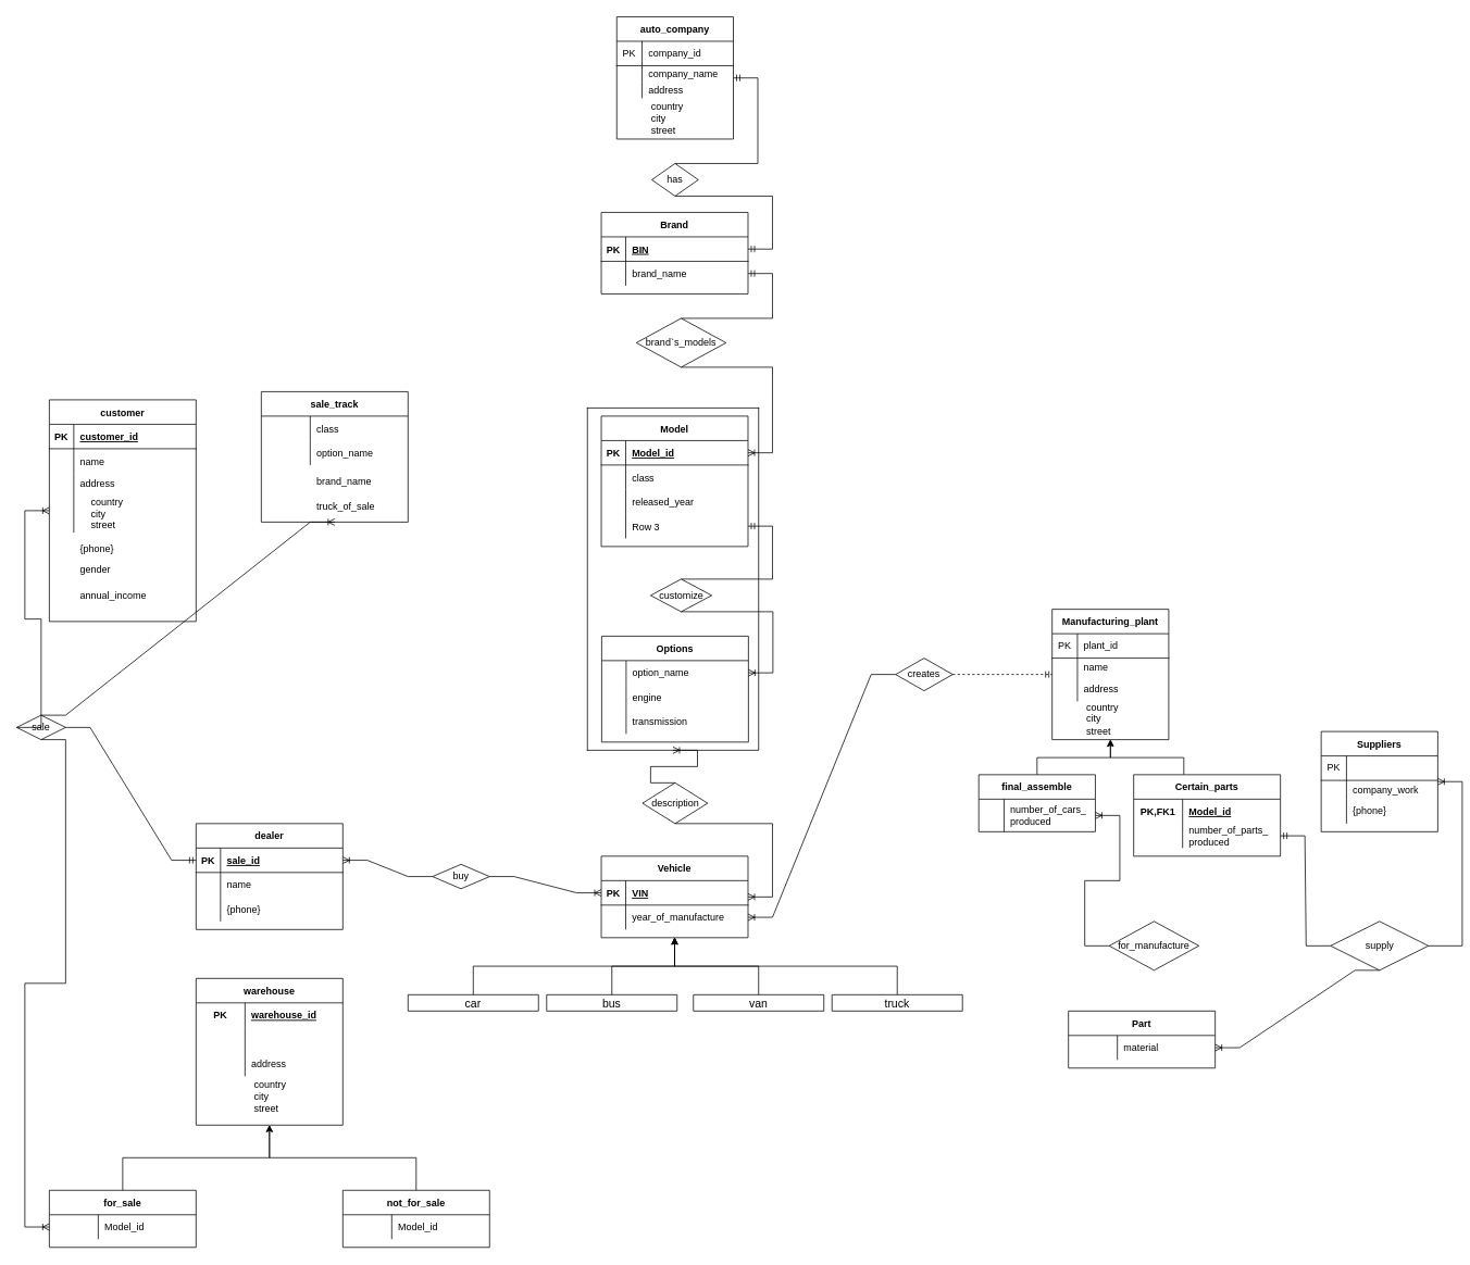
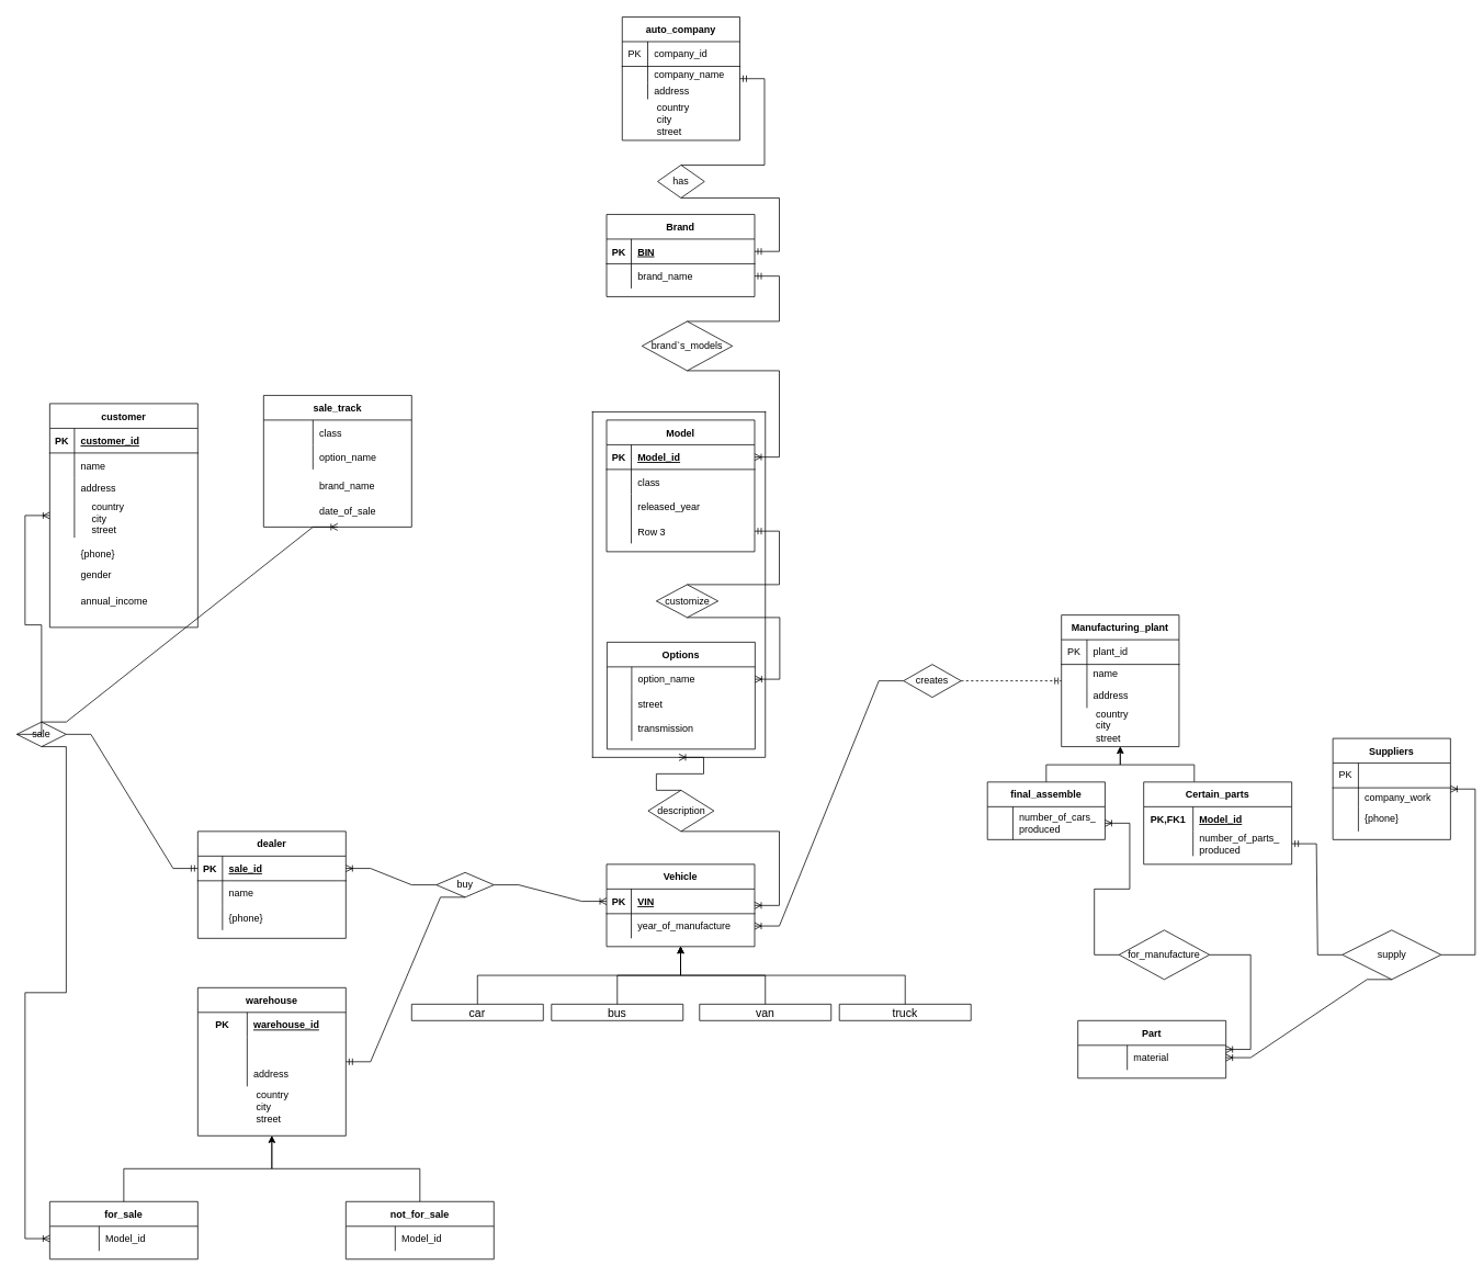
- <mxCell id="165" value="truck_of_sale" style="shape=partialRectangle;connectable=0;fillColor=none;top=0;left=0;bottom=0;right=0;align=left;spacingLeft=6;overflow=hidden;fontColor=#000000;" vertex="1" parent="1"><mxGeometry x="380" y="605" width="120" height="30" as="geometry"><mxRectangle width="120" height="30" as="alternateBounds" /></mxGeometry></mxCell>
+ <mxCell id="165" value="date_of_sale" style="shape=partialRectangle;connectable=0;fillColor=none;top=0;left=0;bottom=0;right=0;align=left;spacingLeft=6;overflow=hidden;fontColor=#000000;" vertex="1" parent="1"><mxGeometry x="380" y="605" width="120" height="30" as="geometry"><mxRectangle width="120" height="30" as="alternateBounds" /></mxGeometry></mxCell>
- <mxCell id="45" value="engine" style="shape=partialRectangle;connectable=0;fillColor=none;top=0;left=0;bottom=0;right=0;align=left;spacingLeft=6;overflow=hidden;" vertex="1" parent="43"><mxGeometry x="30" width="150" height="30" as="geometry"><mxRectangle width="150" height="30" as="alternateBounds" /></mxGeometry></mxCell>
+ <mxCell id="45" value="street" style="shape=partialRectangle;connectable=0;fillColor=none;top=0;left=0;bottom=0;right=0;align=left;spacingLeft=6;overflow=hidden;" vertex="1" parent="43"><mxGeometry x="30" width="150" height="30" as="geometry"><mxRectangle width="150" height="30" as="alternateBounds" /></mxGeometry></mxCell>
+ <mxCell id="142" value="" style="edgeStyle=entityRelationEdgeStyle;fontSize=12;html=1;endArrow=ERmandOne;rounded=0;fontColor=#000000;exitX=0.5;exitY=1;exitDx=0;exitDy=0;" edge="1" parent="1" source="128" target="132"><mxGeometry width="100" height="100" relative="1" as="geometry"><mxPoint x="270" y="1270" as="sourcePoint" /><mxPoint x="370" y="1170" as="targetPoint" /></mxGeometry></mxCell>
+ <mxCell id="103" value="" style="edgeStyle=entityRelationEdgeStyle;fontSize=12;html=1;endArrow=ERoneToMany;rounded=0;fontColor=#000000;exitX=1;exitY=0.5;exitDx=0;exitDy=0;" edge="1" parent="1" source="102" target="114"><mxGeometry width="100" height="100" relative="1" as="geometry"><mxPoint x="1410" y="1280" as="sourcePoint" /><mxPoint x="1523" y="1305" as="targetPoint" /></mxGeometry></mxCell>
